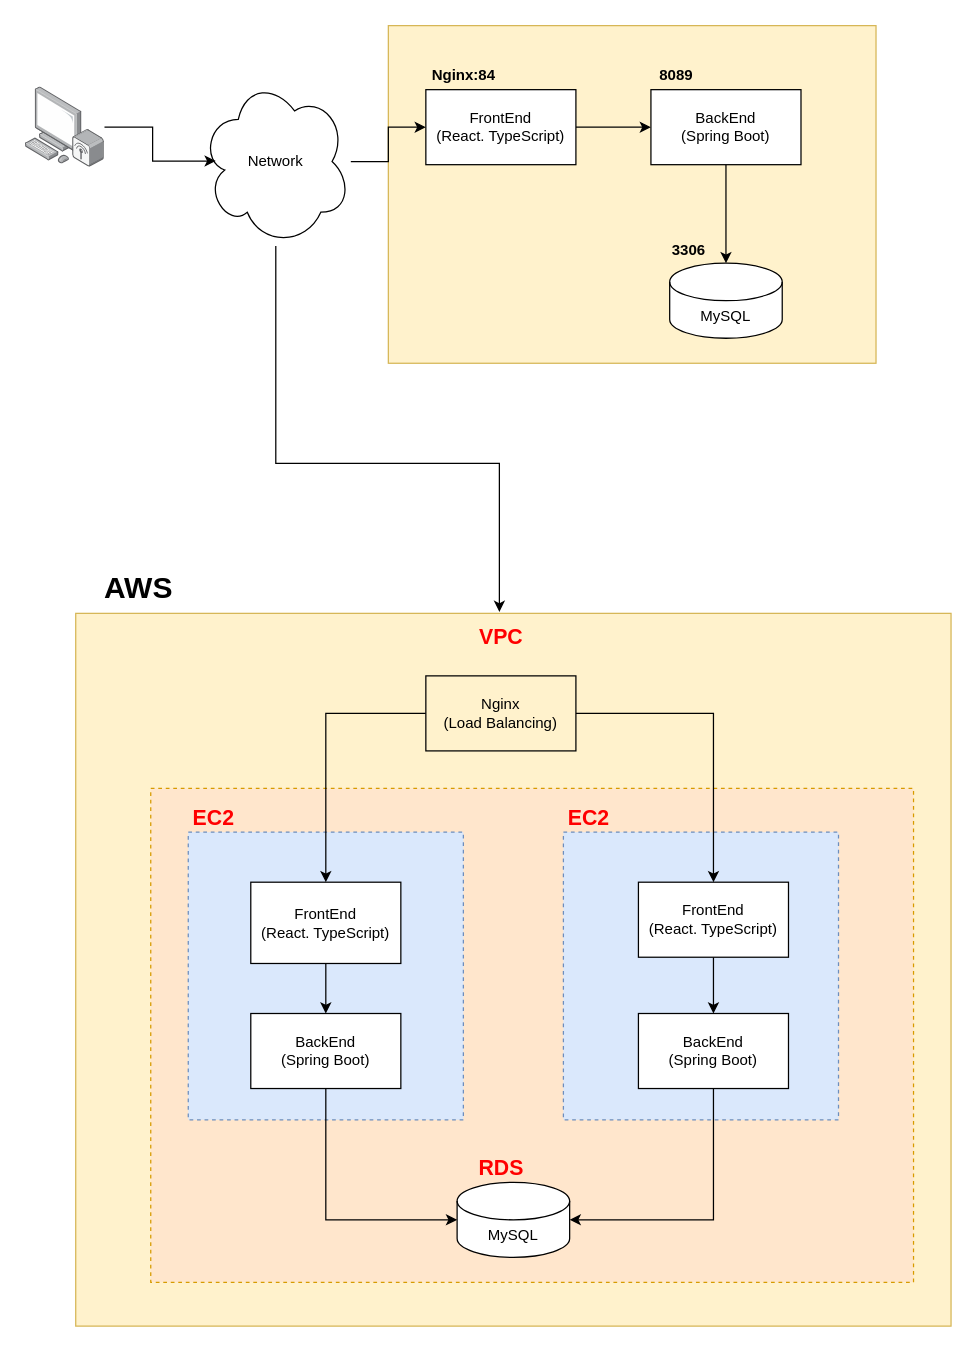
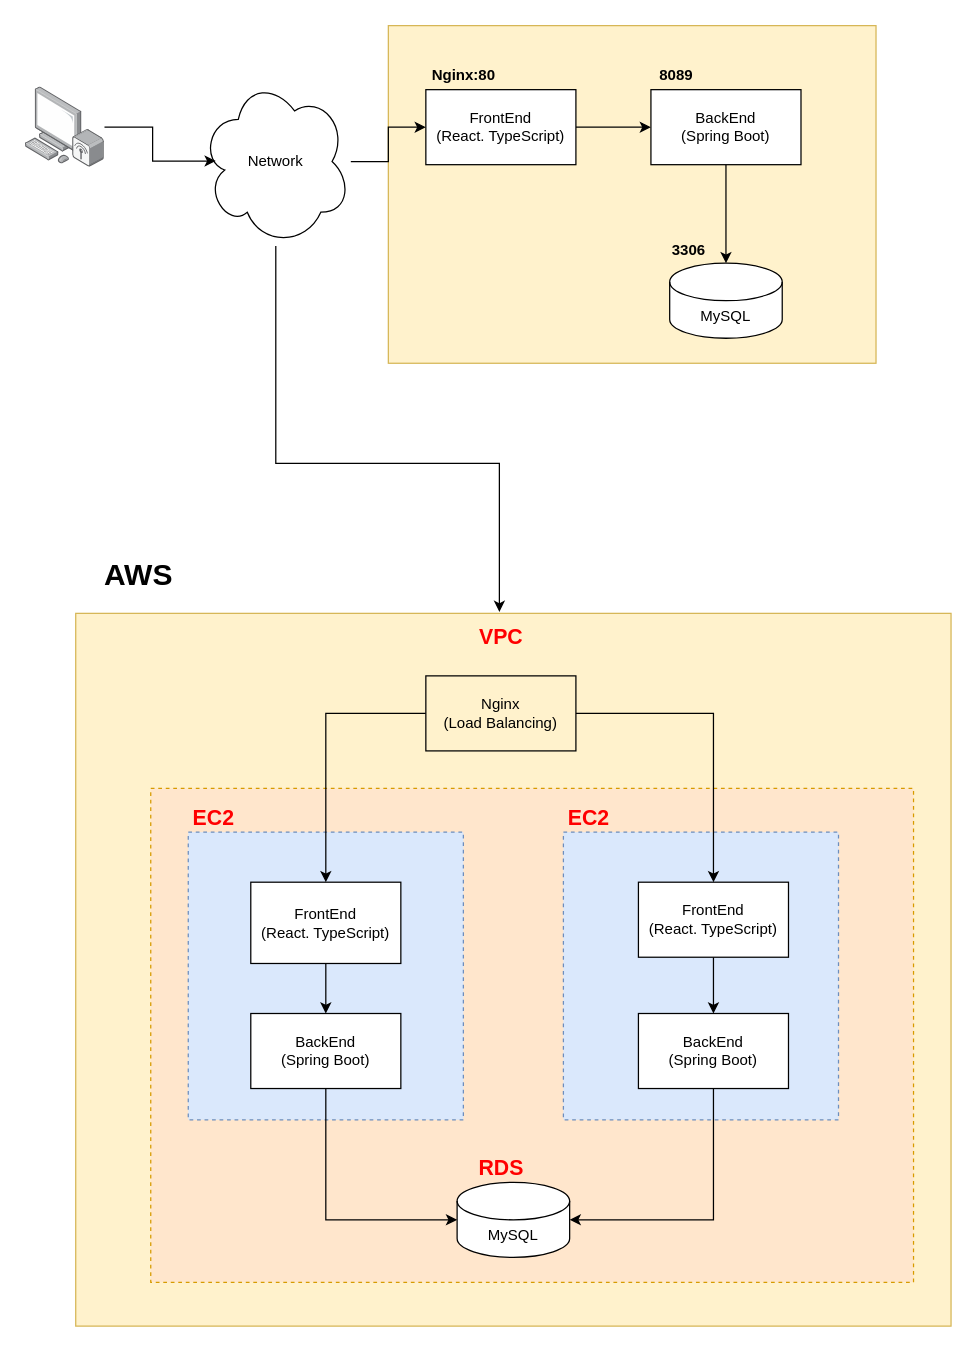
- <mxCell id="12" value="Nginx:84" style="text;strokeColor=none;fillColor=none;html=1;fontSize10;fontStyle=1;verticalAlign=middle;align=center;" vertex="1" parent="1"><mxGeometry x="320" y="40" width="100" height="40" as="geometry" /></mxCell>
+ <mxCell id="12" value="Nginx:80" style="text;strokeColor=none;fillColor=none;html=1;fontSize10;fontStyle=1;verticalAlign=middle;align=center;" vertex="1" parent="1"><mxGeometry x="320" y="40" width="100" height="40" as="geometry" /></mxCell>
- <mxCell id="17" value="AWS" style="text;strokeColor=none;fillColor=none;html=1;fontSize=24;fontStyle=1;verticalAlign=middle;align=center;" vertex="1" parent="1"><mxGeometry x="60" y="450" width="100" height="40" as="geometry" /></mxCell>
+ <mxCell id="17" value="AWS" style="text;strokeColor=none;fillColor=none;html=1;fontSize=24;fontStyle=1;verticalAlign=middle;align=center;" vertex="1" parent="1"><mxGeometry x="60" y="440" width="100" height="40" as="geometry" /></mxCell>
